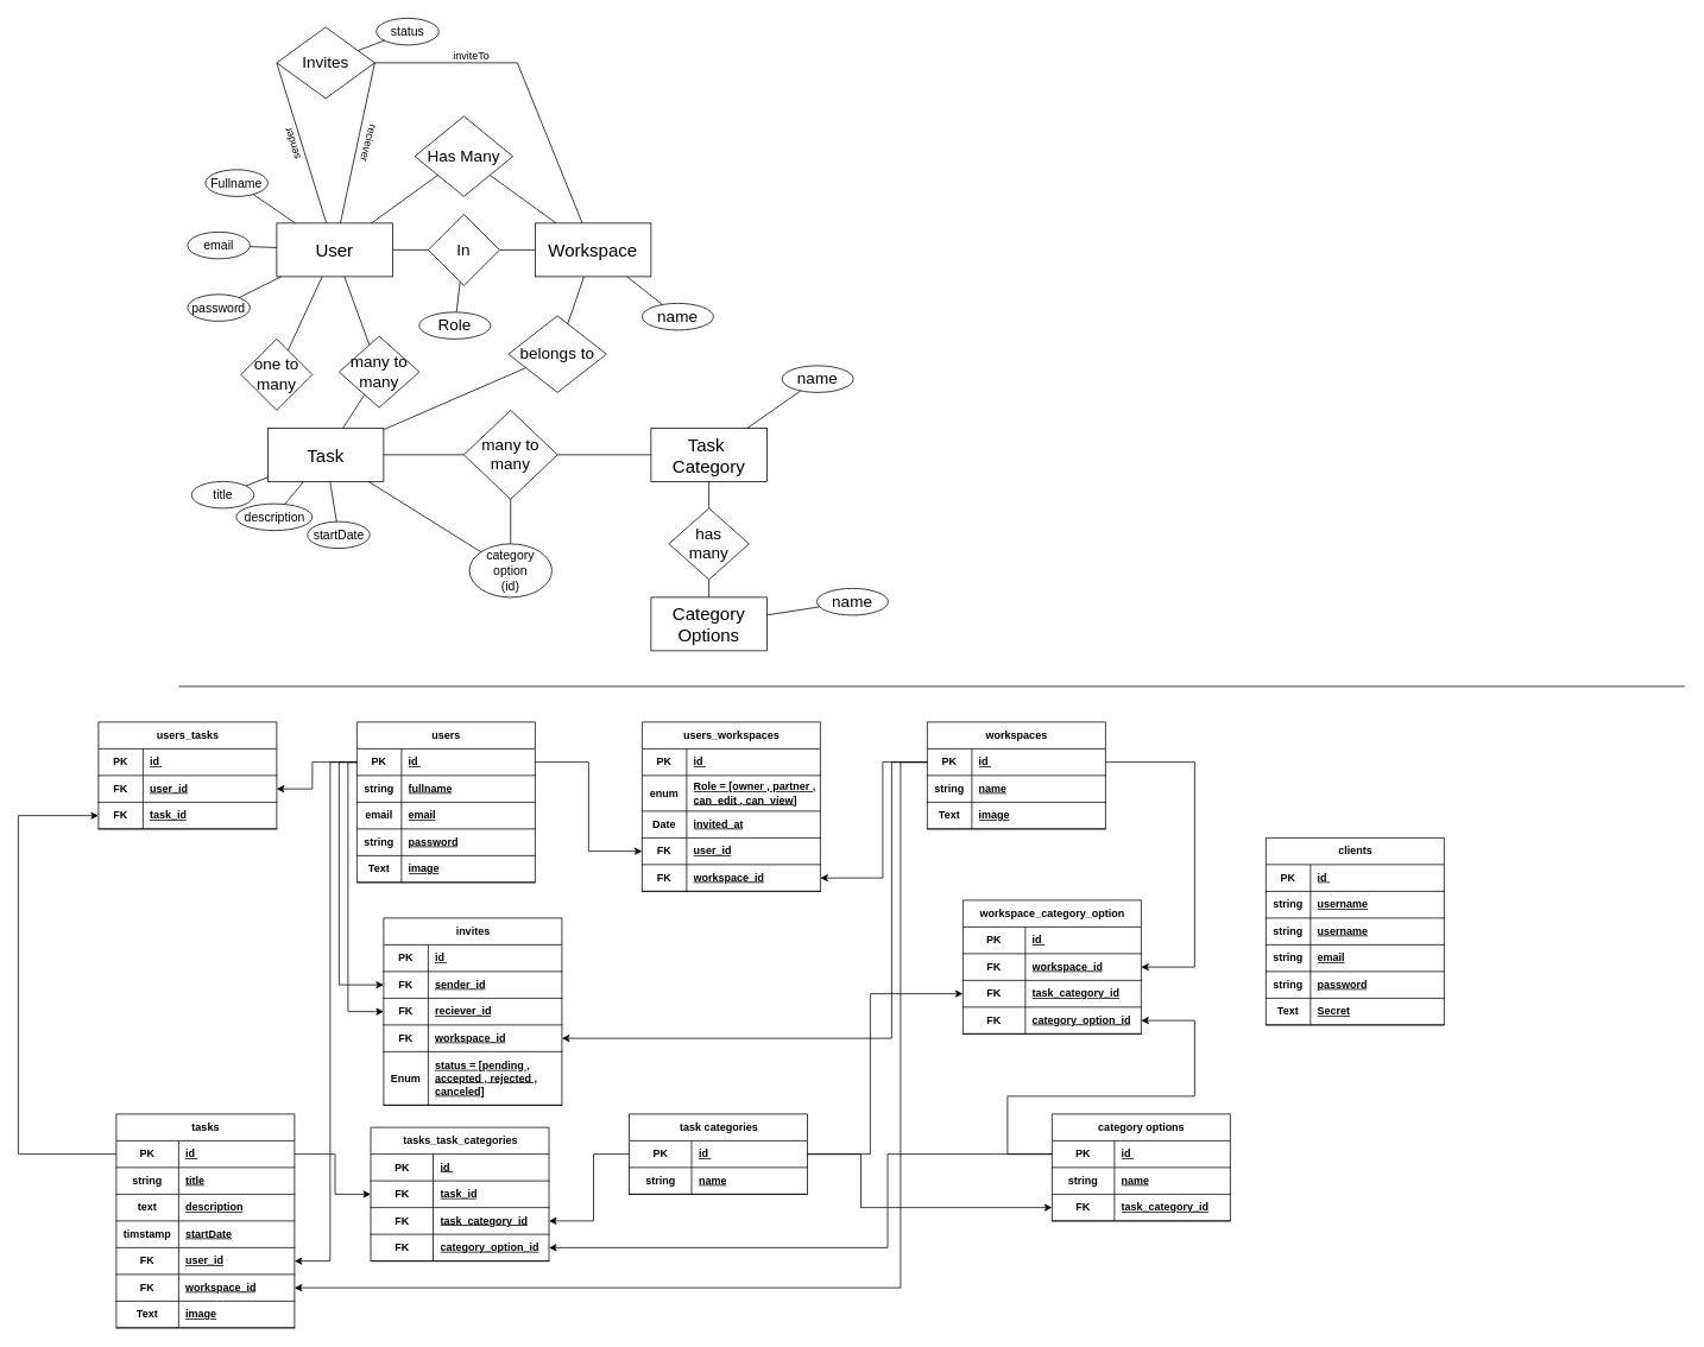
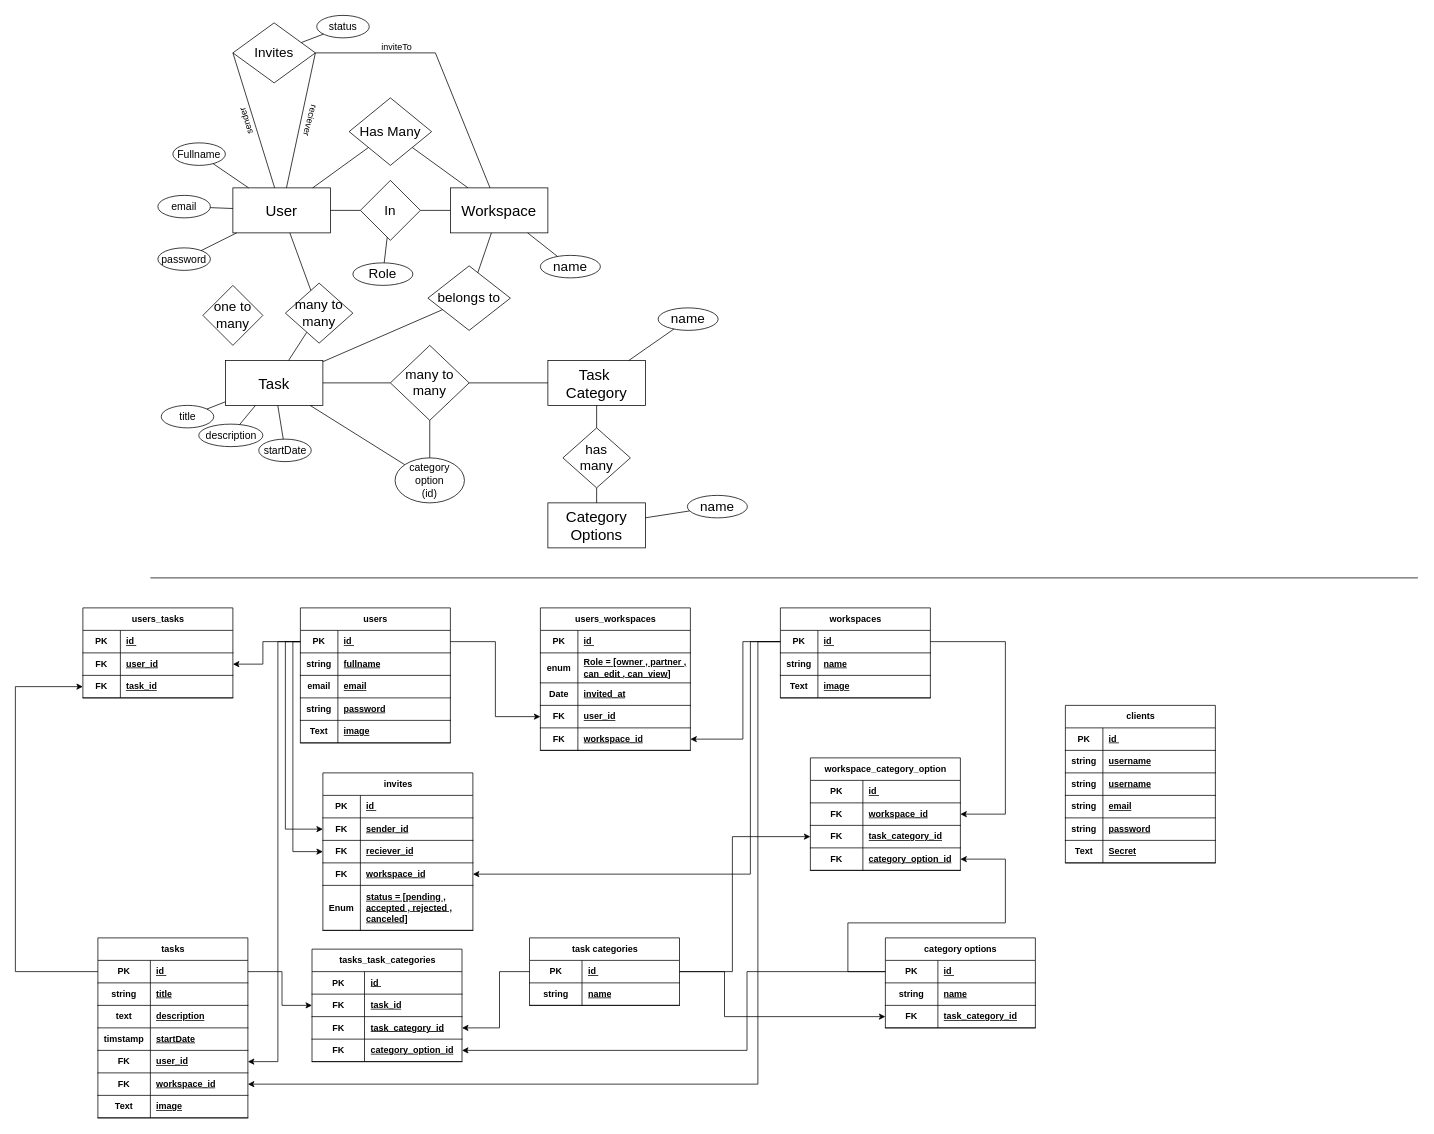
- <mxCell id="22" value="" style="endArrow=none;html=1;rounded=0;" parent="1" source="20" target="2" edge="1"><mxGeometry width="50" height="50" relative="1" as="geometry"><mxPoint x="430" y="400" as="sourcePoint" /><mxPoint x="450" y="410" as="targetPoint" /></mxGeometry></mxCell>
